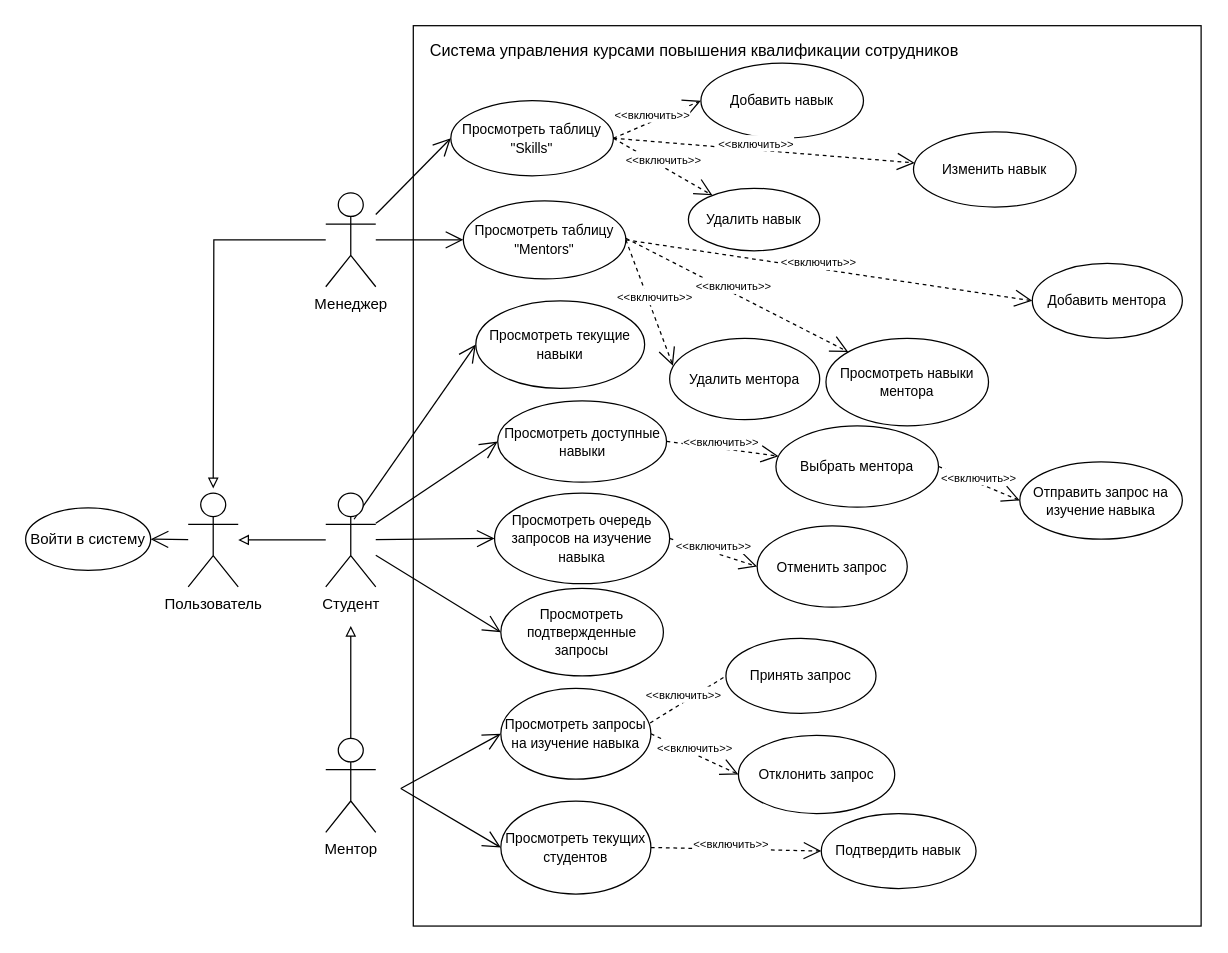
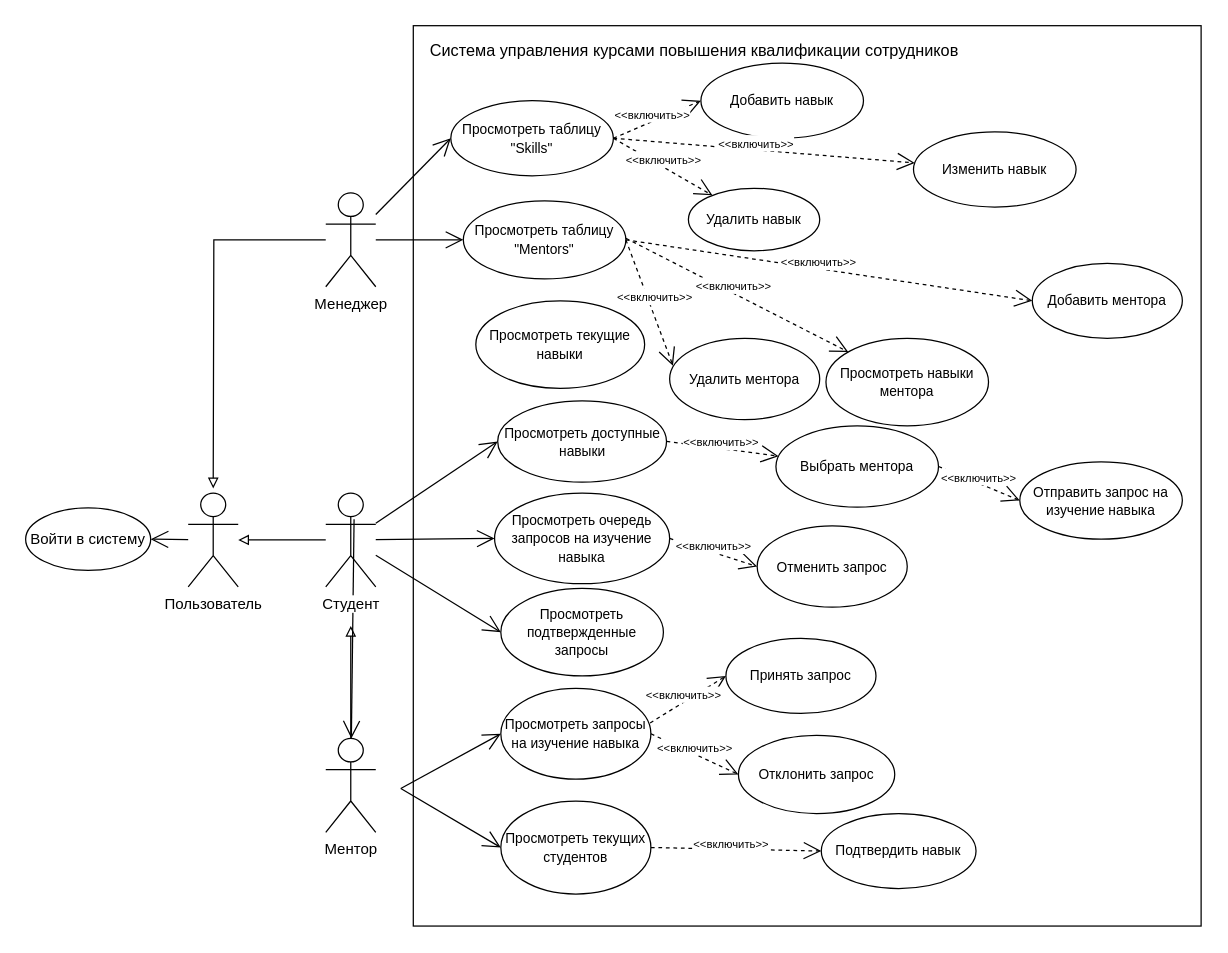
- <mxCell id="32" value="" style="endArrow=open;endSize=12;html=1;entryX=0;entryY=0.5;entryDx=0;entryDy=0;exitX=0.566;exitY=0.279;exitDx=0;exitDy=0;exitPerimeter=0;" parent="1" source="51" target="27" edge="1"><mxGeometry x="-0.056" y="5" width="160" relative="1" as="geometry"><mxPoint x="310" y="360" as="sourcePoint" /><mxPoint x="370" y="187.5" as="targetPoint" /><mxPoint as="offset" /></mxGeometry></mxCell>
+ <mxCell id="32" value="" style="endArrow=open;endSize=12;html=1;exitX=0.566;exitY=0.279;exitDx=0;exitDy=0;exitPerimeter=0;" parent="1" source="51" target="8" edge="1"><mxGeometry x="-0.056" y="5" width="160" relative="1" as="geometry"><mxPoint x="310" y="360" as="sourcePoint" /><mxPoint x="370" y="187.5" as="targetPoint" /><mxPoint as="offset" /></mxGeometry></mxCell>
- <mxCell id="44" value="&lt;font style=&quot;font-size: 9px&quot;&gt;&amp;lt;&amp;lt;включить&amp;gt;&amp;gt;&lt;/font&gt;" style="endArrow=none;endSize=12;dashed=1;html=1;entryX=0;entryY=0.5;entryDx=0;entryDy=0;exitX=0.995;exitY=0.381;exitDx=0;exitDy=0;exitPerimeter=0;" parent="1" source="41" target="43" edge="1"><mxGeometry x="-0.056" y="5" width="160" relative="1" as="geometry"><mxPoint x="620" y="376.25" as="sourcePoint" /><mxPoint x="720" y="376.25" as="targetPoint" /><mxPoint as="offset" /></mxGeometry></mxCell>
+ <mxCell id="44" value="&lt;font style=&quot;font-size: 9px&quot;&gt;&amp;lt;&amp;lt;включить&amp;gt;&amp;gt;&lt;/font&gt;" style="endArrow=open;endSize=12;dashed=1;html=1;entryX=0;entryY=0.5;entryDx=0;entryDy=0;exitX=0.995;exitY=0.381;exitDx=0;exitDy=0;exitPerimeter=0;" parent="1" source="41" target="43" edge="1"><mxGeometry x="-0.056" y="5" width="160" relative="1" as="geometry"><mxPoint x="620" y="376.25" as="sourcePoint" /><mxPoint x="720" y="376.25" as="targetPoint" /><mxPoint as="offset" /></mxGeometry></mxCell>
